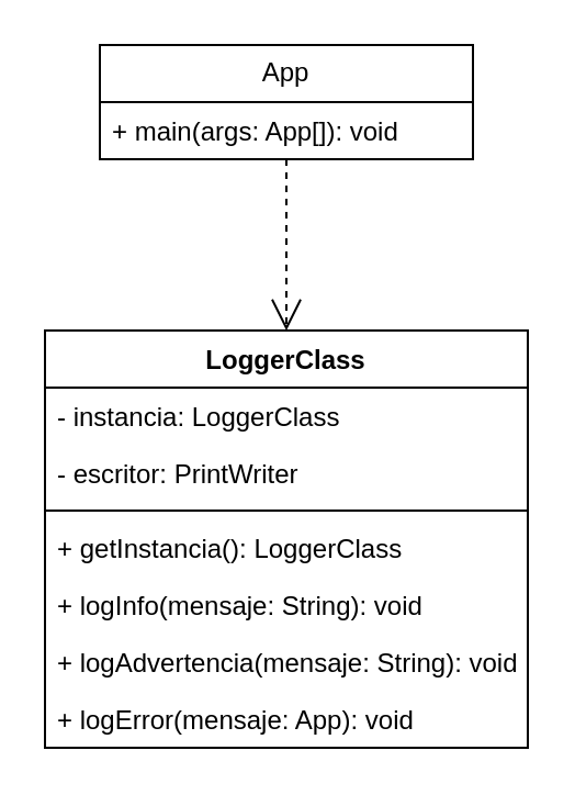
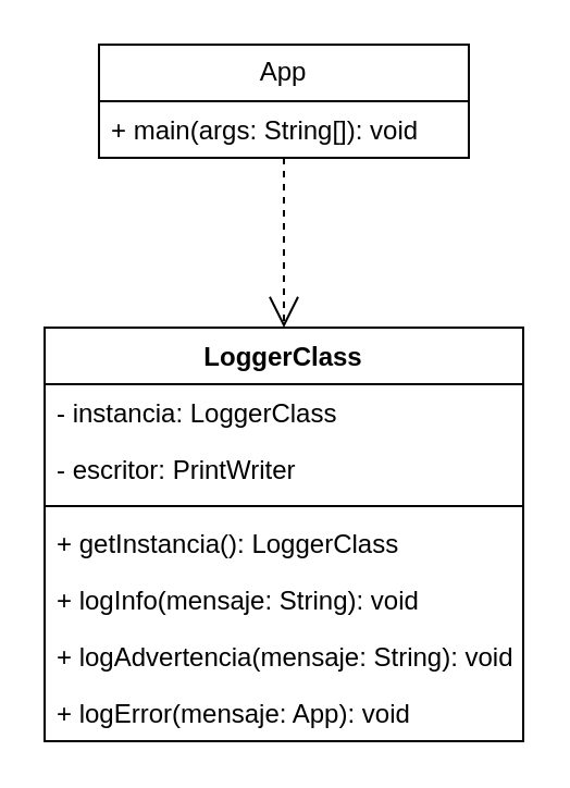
- <mxCell id="11" value="+ main(args: App[]): void" style="text;strokeColor=none;fillColor=none;align=left;verticalAlign=top;spacingLeft=4;spacingRight=4;overflow=hidden;rotatable=0;points=[[0,0.5],[1,0.5]];portConstraint=eastwest;whiteSpace=wrap;html=1;" vertex="1" parent="10"><mxGeometry y="26" width="170" height="26" as="geometry" /></mxCell>
+ <mxCell id="11" value="+ main(args: String[]): void" style="text;strokeColor=none;fillColor=none;align=left;verticalAlign=top;spacingLeft=4;spacingRight=4;overflow=hidden;rotatable=0;points=[[0,0.5],[1,0.5]];portConstraint=eastwest;whiteSpace=wrap;html=1;" vertex="1" parent="10"><mxGeometry y="26" width="170" height="26" as="geometry" /></mxCell>
